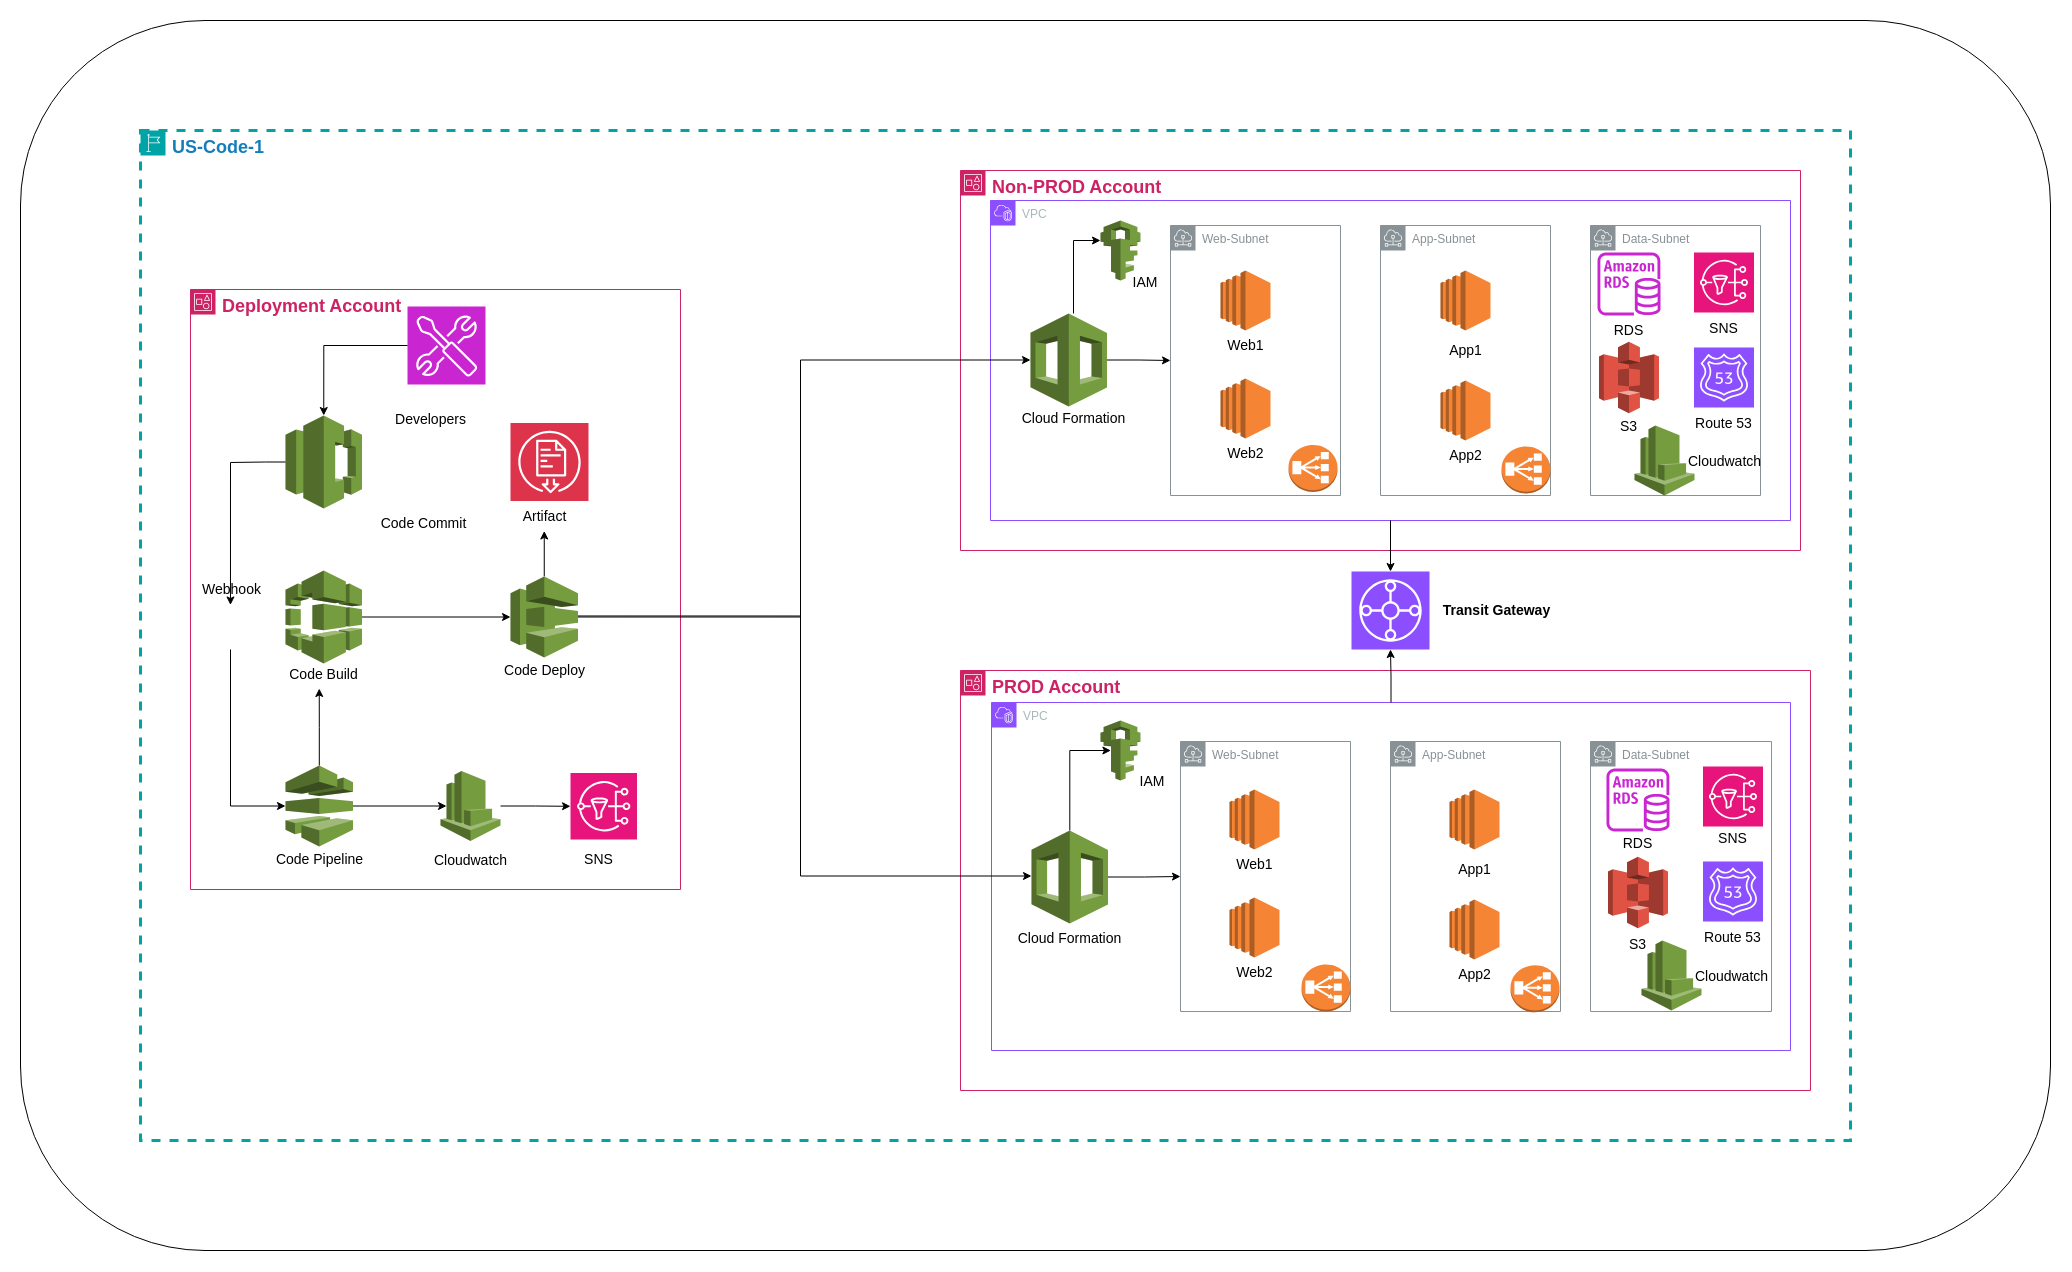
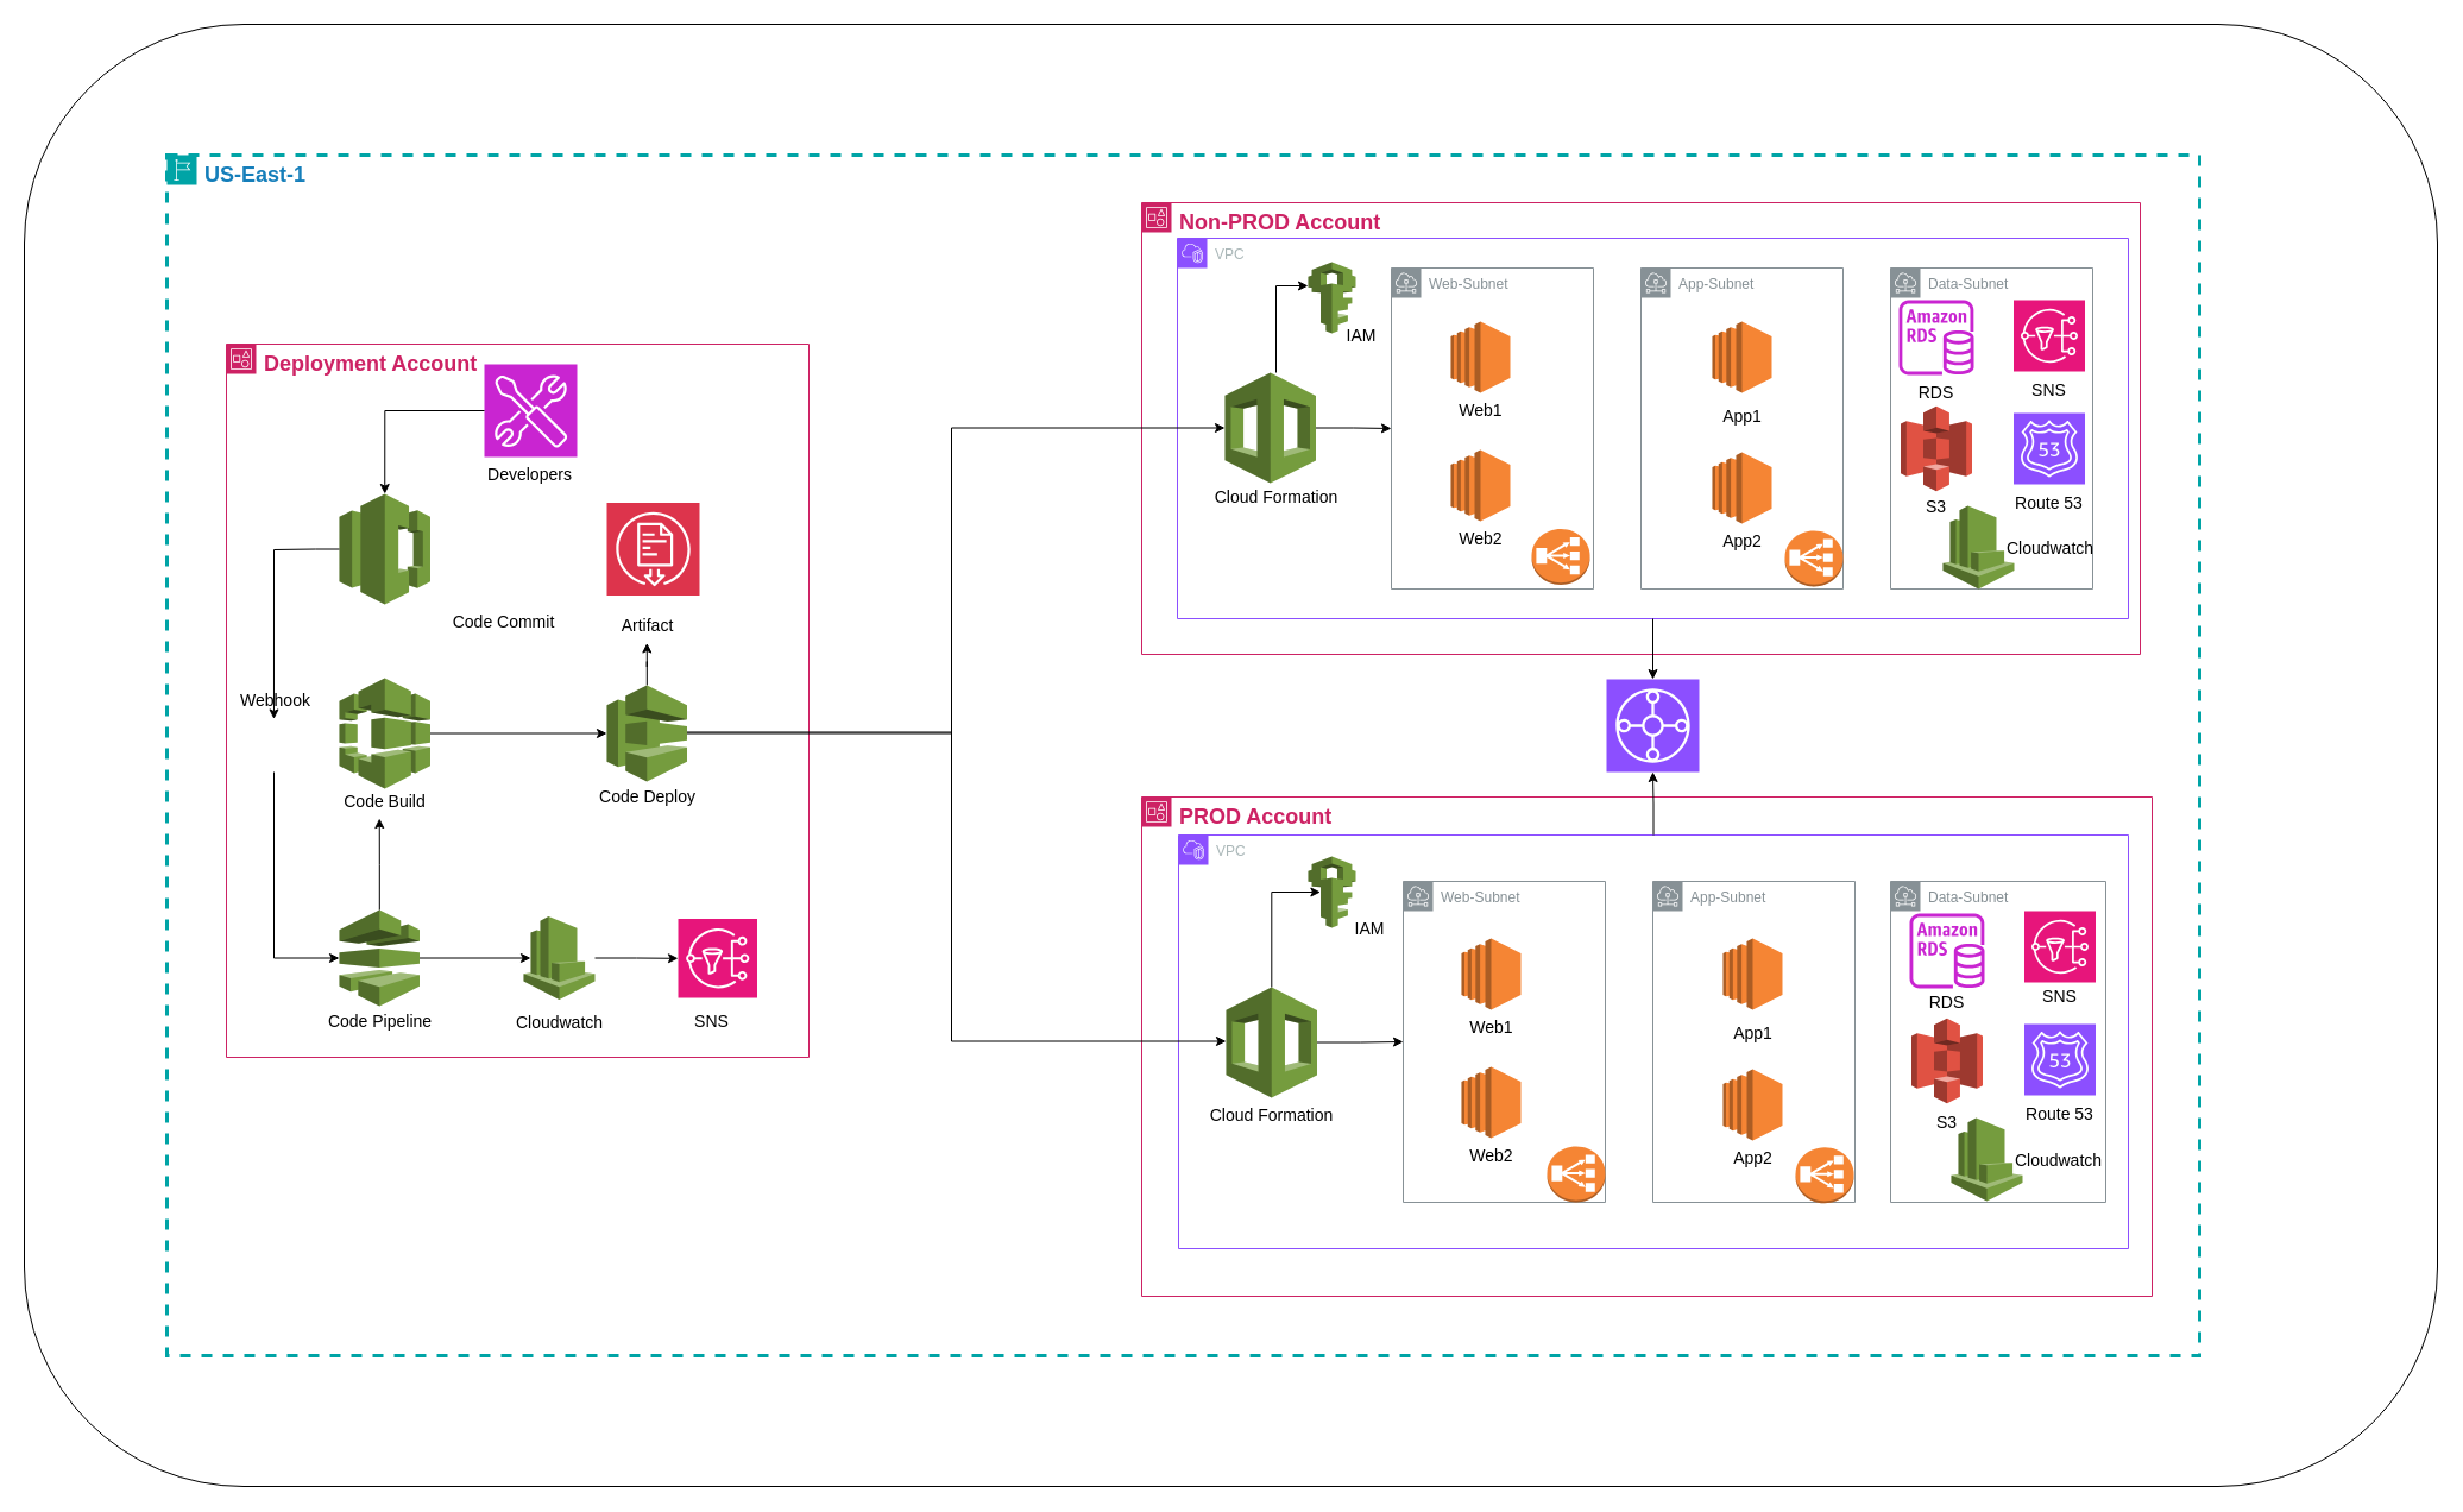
- <mxCell id="3" value="&lt;font style=&quot;font-size: 18px;&quot;&gt;&lt;b&gt;US-Code-1&lt;/b&gt;&lt;/font&gt;" style="points=[[0,0],[0.25,0],[0.5,0],[0.75,0],[1,0],[1,0.25],[1,0.5],[1,0.75],[1,1],[0.75,1],[0.5,1],[0.25,1],[0,1],[0,0.75],[0,0.5],[0,0.25]];outlineConnect=0;gradientColor=none;html=1;whiteSpace=wrap;fontSize=12;fontStyle=0;container=1;pointerEvents=0;collapsible=0;recursiveResize=0;shape=mxgraph.aws4.group;grIcon=mxgraph.aws4.group_region;strokeColor=#00A4A6;fillColor=none;verticalAlign=top;align=left;spacingLeft=30;fontColor=#147EBA;dashed=1;strokeWidth=3;" parent="1" vertex="1"><mxGeometry x="140" y="130" width="1710" height="1010" as="geometry" /></mxCell>
+ <mxCell id="3" value="&lt;font style=&quot;font-size: 18px;&quot;&gt;&lt;b&gt;US-East-1&lt;/b&gt;&lt;/font&gt;" style="points=[[0,0],[0.25,0],[0.5,0],[0.75,0],[1,0],[1,0.25],[1,0.5],[1,0.75],[1,1],[0.75,1],[0.5,1],[0.25,1],[0,1],[0,0.75],[0,0.5],[0,0.25]];outlineConnect=0;gradientColor=none;html=1;whiteSpace=wrap;fontSize=12;fontStyle=0;container=1;pointerEvents=0;collapsible=0;recursiveResize=0;shape=mxgraph.aws4.group;grIcon=mxgraph.aws4.group_region;strokeColor=#00A4A6;fillColor=none;verticalAlign=top;align=left;spacingLeft=30;fontColor=#147EBA;dashed=1;strokeWidth=3;" parent="1" vertex="1"><mxGeometry x="140" y="130" width="1710" height="1010" as="geometry" /></mxCell>
- <mxCell id="18" value="&lt;font style=&quot;font-size: 14px;&quot;&gt;Developers&lt;/font&gt;" style="text;strokeColor=none;align=center;fillColor=none;html=1;verticalAlign=middle;whiteSpace=wrap;rounded=0;" parent="4" vertex="1"><mxGeometry x="188.75" y="115" width="102.5" height="30" as="geometry" /></mxCell>
+ <mxCell id="18" value="&lt;font style=&quot;font-size: 14px;&quot;&gt;Developers&lt;/font&gt;" style="text;strokeColor=none;align=center;fillColor=none;html=1;verticalAlign=middle;whiteSpace=wrap;rounded=0;" parent="4" vertex="1"><mxGeometry x="203.75" y="95" width="102.5" height="30" as="geometry" /></mxCell>
- <mxCell id="16" value="&lt;font style=&quot;font-size: 14px;&quot;&gt;Artifact&lt;/font&gt;" style="text;strokeColor=none;align=center;fillColor=none;html=1;verticalAlign=middle;whiteSpace=wrap;rounded=0;" parent="4" vertex="1"><mxGeometry x="302.5" y="211.5" width="102.5" height="30" as="geometry" /></mxCell>
+ <mxCell id="16" value="&lt;font style=&quot;font-size: 14px;&quot;&gt;Artifact&lt;/font&gt;" style="text;strokeColor=none;align=center;fillColor=none;html=1;verticalAlign=middle;whiteSpace=wrap;rounded=0;" parent="4" vertex="1"><mxGeometry x="302.5" y="221.5" width="102.5" height="30" as="geometry" /></mxCell>
- <mxCell id="73" value="&lt;font style=&quot;font-size: 14px;&quot;&gt;Transit Gateway&lt;/font&gt;" style="text;strokeColor=none;align=center;fillColor=none;html=1;verticalAlign=middle;whiteSpace=wrap;rounded=0;fontStyle=1" parent="3" vertex="1"><mxGeometry x="1300" y="467.5" width="113" height="25" as="geometry" /></mxCell>
